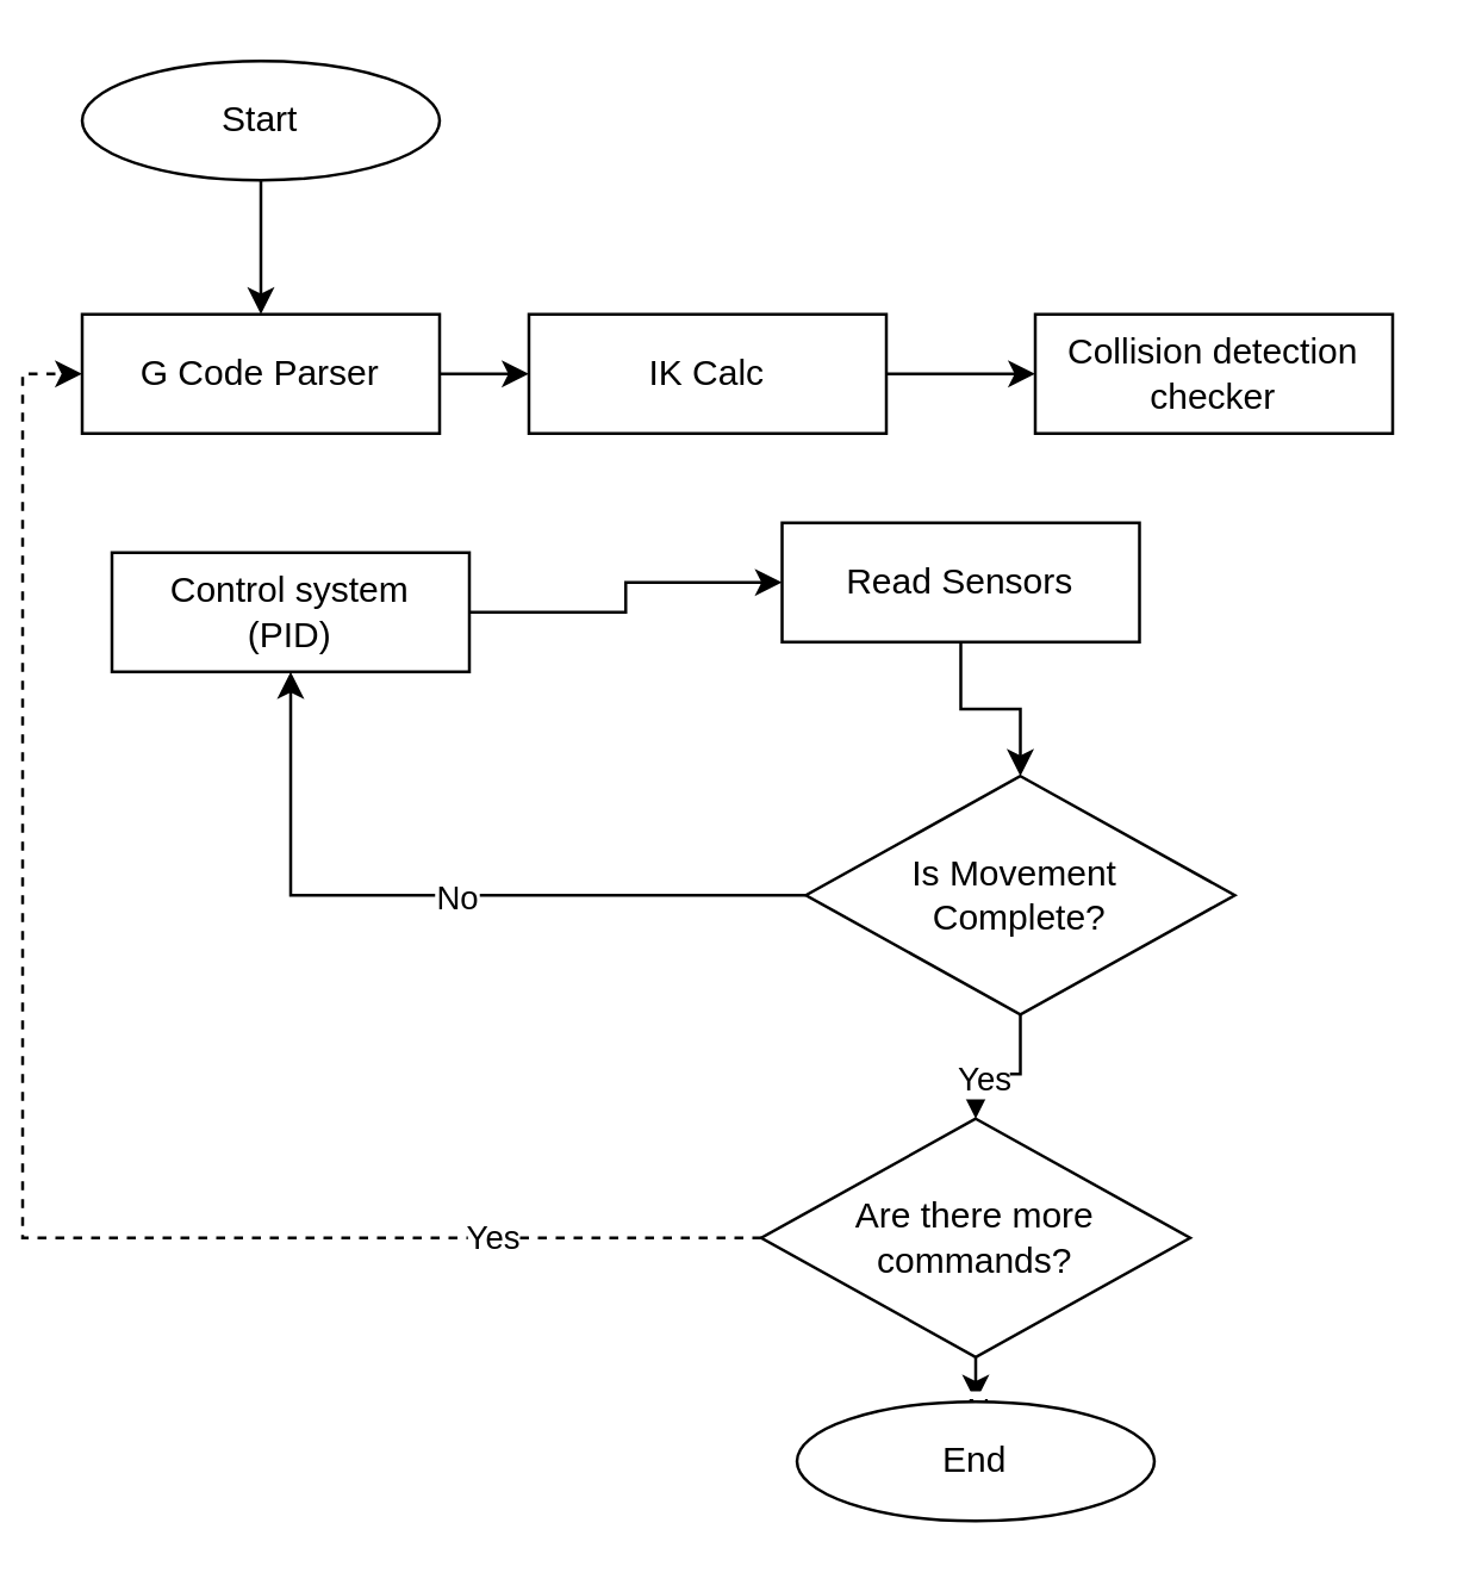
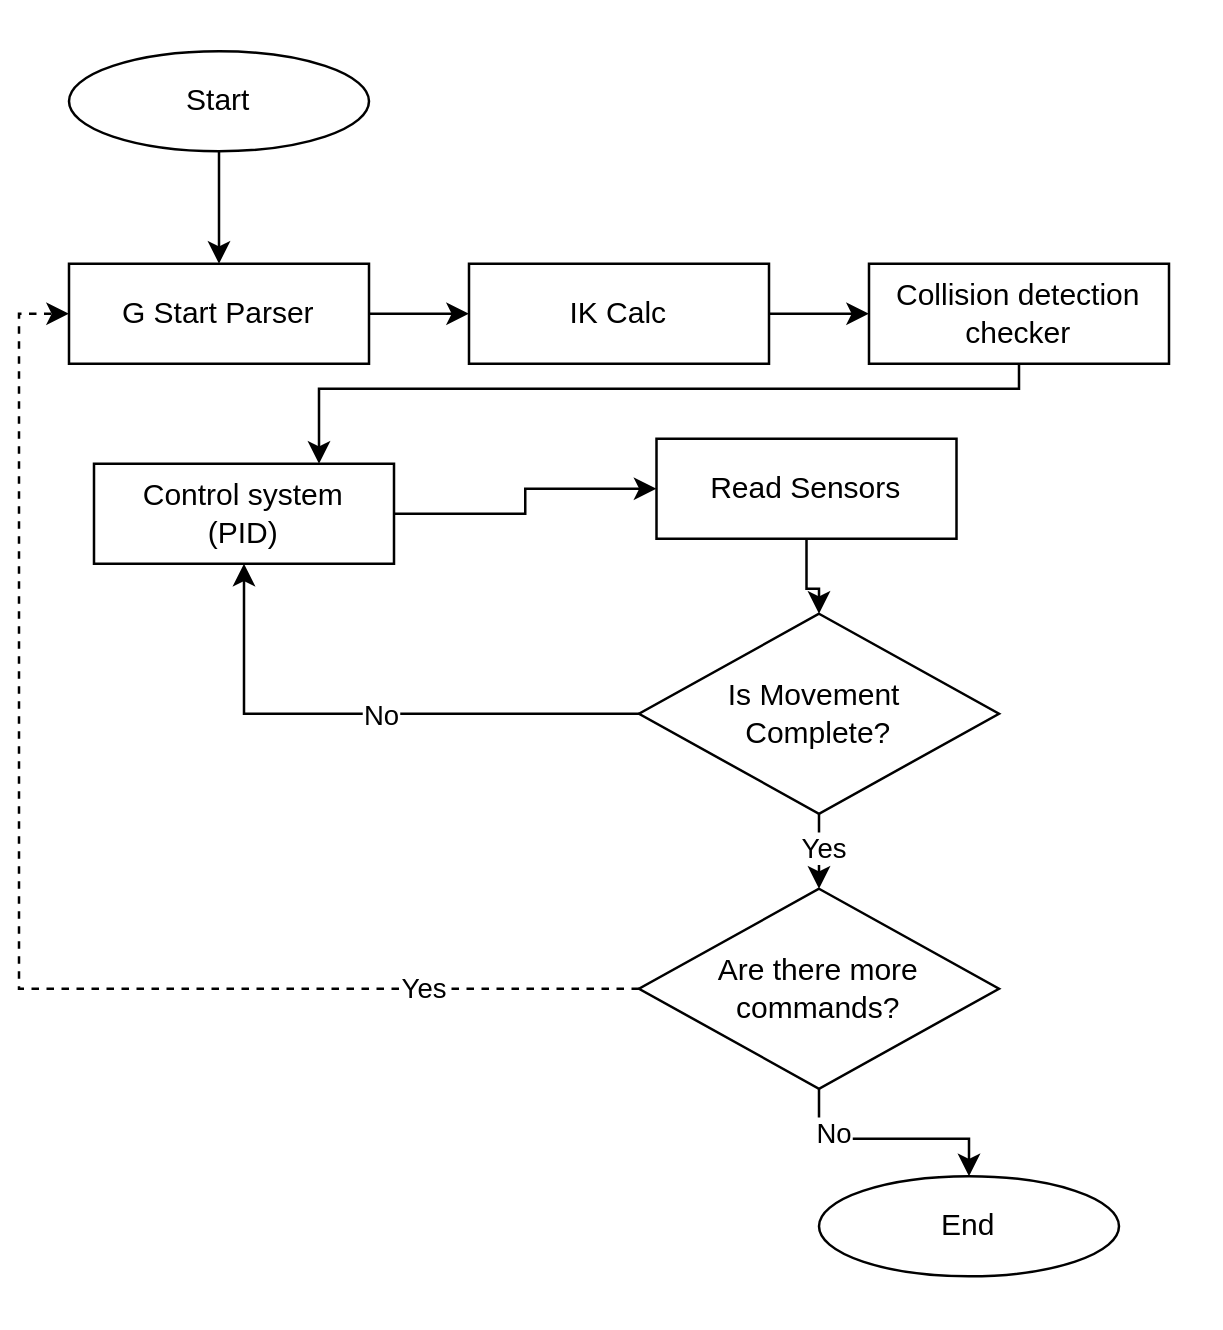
- <mxCell id="3" value="G Code Parser" style="rounded=0;whiteSpace=wrap;html=1;" vertex="1" parent="1"><mxGeometry x="20" y="105" width="120" height="40" as="geometry" /></mxCell>
+ <mxCell id="3" value="G Start Parser" style="rounded=0;whiteSpace=wrap;html=1;" vertex="1" parent="1"><mxGeometry x="20" y="105" width="120" height="40" as="geometry" /></mxCell>
- <mxCell id="5" value="IK Calc" style="rounded=0;whiteSpace=wrap;html=1;" vertex="1" parent="1"><mxGeometry x="170" y="105" width="120" height="40" as="geometry" /></mxCell>
+ <mxCell id="5" value="IK Calc" style="rounded=0;whiteSpace=wrap;html=1;" vertex="1" parent="1"><mxGeometry x="180" y="105" width="120" height="40" as="geometry" /></mxCell>
+ <mxCell id="6" style="edgeStyle=orthogonalEdgeStyle;rounded=0;orthogonalLoop=1;jettySize=auto;html=1;" edge="1" parent="1" source="7" target="9"><mxGeometry relative="1" as="geometry"><Array as="points"><mxPoint x="400" y="155" /><mxPoint x="120" y="155" /></Array></mxGeometry></mxCell>
- <mxCell id="16" value="Is Movement&amp;nbsp;&lt;div&gt;Complete?&lt;/div&gt;" style="rhombus;whiteSpace=wrap;html=1;" vertex="1" parent="1"><mxGeometry x="263" y="260" width="144" height="80" as="geometry" /></mxCell>
+ <mxCell id="16" value="Is Movement&amp;nbsp;&lt;div&gt;Complete?&lt;/div&gt;" style="rhombus;whiteSpace=wrap;html=1;" vertex="1" parent="1"><mxGeometry x="248" y="245" width="144" height="80" as="geometry" /></mxCell>
- <mxCell id="21" value="Are there more commands?" style="rhombus;whiteSpace=wrap;html=1;" vertex="1" parent="1"><mxGeometry x="248" y="375" width="144" height="80" as="geometry" /></mxCell>
+ <mxCell id="21" value="Are there more commands?" style="rhombus;whiteSpace=wrap;html=1;" vertex="1" parent="1"><mxGeometry x="248" y="355" width="144" height="80" as="geometry" /></mxCell>
- <mxCell id="24" value="End" style="ellipse;whiteSpace=wrap;html=1;" vertex="1" parent="1"><mxGeometry x="260" y="470" width="120" height="40" as="geometry" /></mxCell>
+ <mxCell id="24" value="End" style="ellipse;whiteSpace=wrap;html=1;" vertex="1" parent="1"><mxGeometry x="320" y="470" width="120" height="40" as="geometry" /></mxCell>
